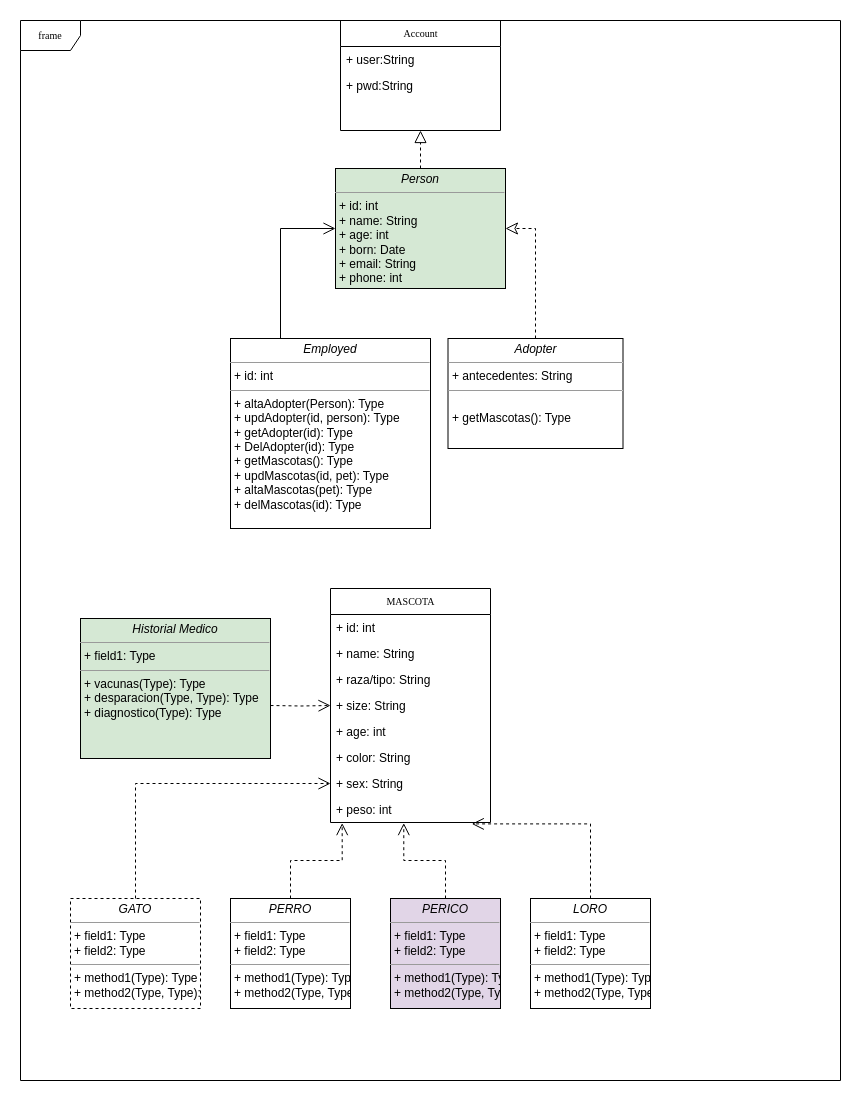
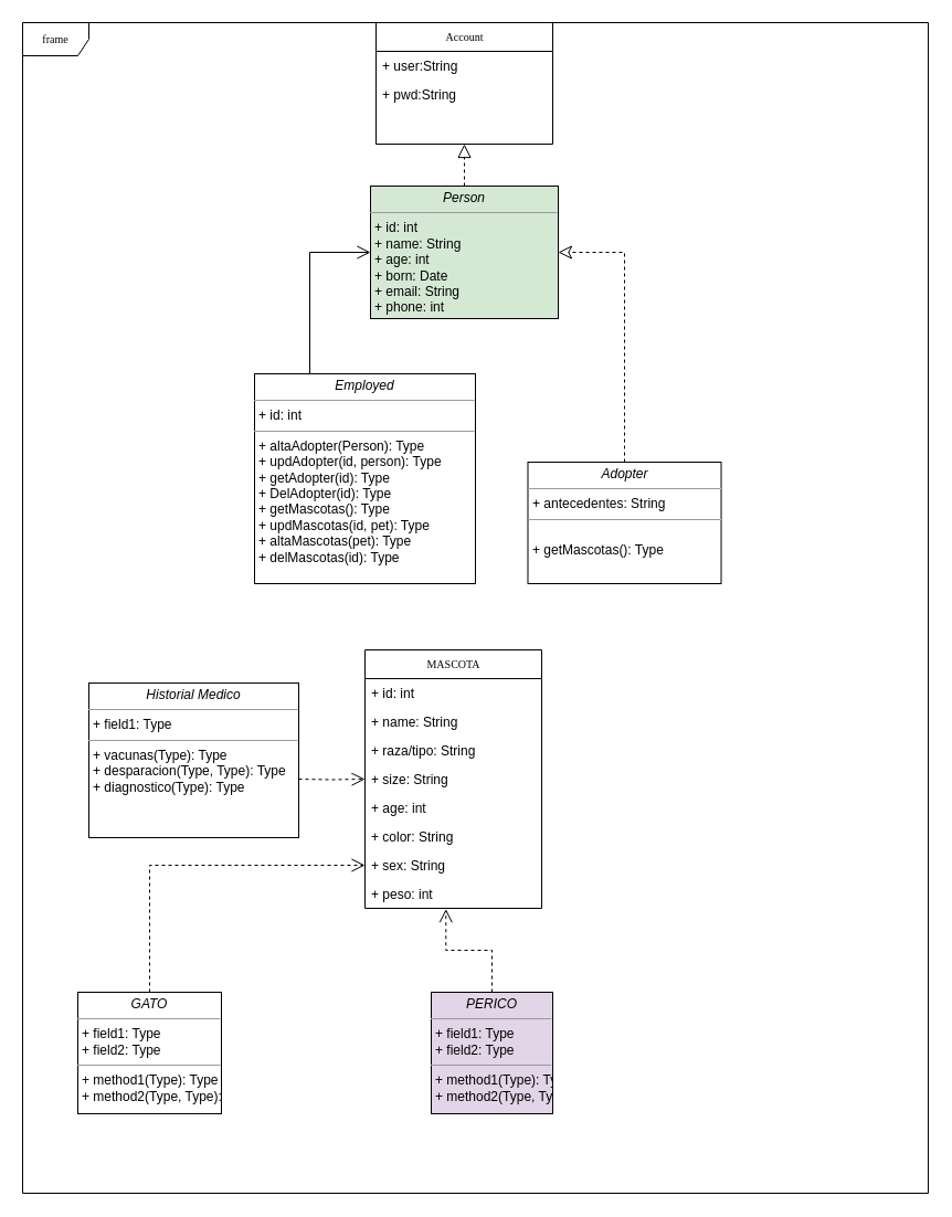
- <mxCell id="21" value="&lt;p style=&quot;margin:0px;margin-top:4px;text-align:center;&quot;&gt;&lt;i&gt;Adopter&lt;/i&gt;&lt;/p&gt;&lt;hr size=&quot;1&quot;&gt;&lt;p style=&quot;margin:0px;margin-left:4px;&quot;&gt;+ antecedentes: String&lt;br&gt;&lt;/p&gt;&lt;hr size=&quot;1&quot;&gt;&lt;p style=&quot;margin:0px;margin-left:4px;&quot;&gt;&lt;br&gt;&lt;/p&gt;&lt;p style=&quot;margin:0px;margin-left:4px;&quot;&gt;+ getMascotas(): Type&lt;/p&gt;" style="verticalAlign=top;align=left;overflow=fill;fontSize=12;fontFamily=Helvetica;html=1;rounded=0;shadow=0;comic=0;labelBackgroundColor=none;strokeWidth=1" vertex="1" parent="1"><mxGeometry x="447.5" y="338" width="175" height="110" as="geometry" /></mxCell>
+ <mxCell id="21" value="&lt;p style=&quot;margin:0px;margin-top:4px;text-align:center;&quot;&gt;&lt;i&gt;Adopter&lt;/i&gt;&lt;/p&gt;&lt;hr size=&quot;1&quot;&gt;&lt;p style=&quot;margin:0px;margin-left:4px;&quot;&gt;+ antecedentes: String&lt;br&gt;&lt;/p&gt;&lt;hr size=&quot;1&quot;&gt;&lt;p style=&quot;margin:0px;margin-left:4px;&quot;&gt;&lt;br&gt;&lt;/p&gt;&lt;p style=&quot;margin:0px;margin-left:4px;&quot;&gt;+ getMascotas(): Type&lt;/p&gt;" style="verticalAlign=top;align=left;overflow=fill;fontSize=12;fontFamily=Helvetica;html=1;rounded=0;shadow=0;comic=0;labelBackgroundColor=none;strokeWidth=1" vertex="1" parent="1"><mxGeometry x="477.5" y="418" width="175" height="110" as="geometry" /></mxCell>
- <mxCell id="24" value="&lt;p style=&quot;margin:0px;margin-top:4px;text-align:center;&quot;&gt;&lt;i&gt;Historial Medico&lt;/i&gt;&lt;/p&gt;&lt;hr size=&quot;1&quot;&gt;&lt;p style=&quot;margin:0px;margin-left:4px;&quot;&gt;+ field1: Type&lt;br&gt;&lt;/p&gt;&lt;hr size=&quot;1&quot;&gt;&lt;p style=&quot;margin:0px;margin-left:4px;&quot;&gt;+ vacunas(Type): Type&lt;br&gt;+ desparacion(Type, Type): Type&lt;/p&gt;&lt;p style=&quot;margin:0px;margin-left:4px;&quot;&gt;+ diagnostico(Type): Type&amp;nbsp;&lt;br&gt;&lt;/p&gt;" style="verticalAlign=top;align=left;overflow=fill;fontSize=12;fontFamily=Helvetica;html=1;rounded=0;shadow=0;comic=0;labelBackgroundColor=none;strokeWidth=1;fillColor=#d5e8d4;" vertex="1" parent="1"><mxGeometry x="80" y="618" width="190" height="140" as="geometry" /></mxCell>
+ <mxCell id="24" value="&lt;p style=&quot;margin:0px;margin-top:4px;text-align:center;&quot;&gt;&lt;i&gt;Historial Medico&lt;/i&gt;&lt;/p&gt;&lt;hr size=&quot;1&quot;&gt;&lt;p style=&quot;margin:0px;margin-left:4px;&quot;&gt;+ field1: Type&lt;br&gt;&lt;/p&gt;&lt;hr size=&quot;1&quot;&gt;&lt;p style=&quot;margin:0px;margin-left:4px;&quot;&gt;+ vacunas(Type): Type&lt;br&gt;+ desparacion(Type, Type): Type&lt;/p&gt;&lt;p style=&quot;margin:0px;margin-left:4px;&quot;&gt;+ diagnostico(Type): Type&amp;nbsp;&lt;br&gt;&lt;/p&gt;" style="verticalAlign=top;align=left;overflow=fill;fontSize=12;fontFamily=Helvetica;html=1;rounded=0;shadow=0;comic=0;labelBackgroundColor=none;strokeWidth=1" vertex="1" parent="1"><mxGeometry x="80" y="618" width="190" height="140" as="geometry" /></mxCell>
- <mxCell id="29" style="edgeStyle=orthogonalEdgeStyle;rounded=0;html=1;dashed=1;labelBackgroundColor=none;startFill=0;endArrow=open;endFill=0;endSize=10;fontFamily=Verdana;fontSize=10;entryX=0.883;entryY=1.054;entryDx=0;entryDy=0;entryPerimeter=0;exitX=0.5;exitY=0;exitDx=0;exitDy=0;" edge="1" parent="1" source="27" target="14"><mxGeometry relative="1" as="geometry"><Array as="points" /><mxPoint x="455" y="908" as="sourcePoint" /><mxPoint x="450.08" y="831.012" as="targetPoint" /></mxGeometry></mxCell>
- <mxCell id="15" style="edgeStyle=orthogonalEdgeStyle;rounded=0;html=1;dashed=1;labelBackgroundColor=none;startFill=0;endArrow=open;endFill=0;endSize=10;fontFamily=Verdana;fontSize=10;entryX=0.073;entryY=1.023;entryDx=0;entryDy=0;entryPerimeter=0;" parent="1" source="16" target="14" edge="1"><mxGeometry relative="1" as="geometry"><Array as="points" /><mxPoint x="765" y="603" as="targetPoint" /></mxGeometry></mxCell>
- <mxCell id="19" value="&lt;p style=&quot;margin:0px;margin-top:4px;text-align:center;&quot;&gt;&lt;i&gt;GATO&lt;/i&gt;&lt;/p&gt;&lt;hr size=&quot;1&quot;&gt;&lt;p style=&quot;margin:0px;margin-left:4px;&quot;&gt;+ field1: Type&lt;br&gt;+ field2: Type&lt;/p&gt;&lt;hr size=&quot;1&quot;&gt;&lt;p style=&quot;margin:0px;margin-left:4px;&quot;&gt;+ method1(Type): Type&lt;br&gt;+ method2(Type, Type): Type&lt;/p&gt;" style="verticalAlign=top;align=left;overflow=fill;fontSize=12;fontFamily=Helvetica;html=1;rounded=0;shadow=0;comic=0;labelBackgroundColor=none;strokeWidth=1;dashed=1;" parent="1" vertex="1"><mxGeometry x="70" y="898" width="130" height="110" as="geometry" /></mxCell>
+ <mxCell id="19" value="&lt;p style=&quot;margin:0px;margin-top:4px;text-align:center;&quot;&gt;&lt;i&gt;GATO&lt;/i&gt;&lt;/p&gt;&lt;hr size=&quot;1&quot;&gt;&lt;p style=&quot;margin:0px;margin-left:4px;&quot;&gt;+ field1: Type&lt;br&gt;+ field2: Type&lt;/p&gt;&lt;hr size=&quot;1&quot;&gt;&lt;p style=&quot;margin:0px;margin-left:4px;&quot;&gt;+ method1(Type): Type&lt;br&gt;+ method2(Type, Type): Type&lt;/p&gt;" style="verticalAlign=top;align=left;overflow=fill;fontSize=12;fontFamily=Helvetica;html=1;rounded=0;shadow=0;comic=0;labelBackgroundColor=none;strokeWidth=1" parent="1" vertex="1"><mxGeometry x="70" y="898" width="130" height="110" as="geometry" /></mxCell>
- <mxCell id="16" value="&lt;p style=&quot;margin:0px;margin-top:4px;text-align:center;&quot;&gt;&lt;i&gt;PERRO&lt;/i&gt;&lt;/p&gt;&lt;hr size=&quot;1&quot;&gt;&lt;p style=&quot;margin:0px;margin-left:4px;&quot;&gt;+ field1: Type&lt;br&gt;+ field2: Type&lt;/p&gt;&lt;hr size=&quot;1&quot;&gt;&lt;p style=&quot;margin:0px;margin-left:4px;&quot;&gt;+ method1(Type): Type&lt;br&gt;+ method2(Type, Type): Type&lt;/p&gt;" style="verticalAlign=top;align=left;overflow=fill;fontSize=12;fontFamily=Helvetica;html=1;rounded=0;shadow=0;comic=0;labelBackgroundColor=none;strokeWidth=1" parent="1" vertex="1"><mxGeometry x="230" y="898" width="120" height="110" as="geometry" /></mxCell>
- <mxCell id="27" value="&lt;p style=&quot;margin:0px;margin-top:4px;text-align:center;&quot;&gt;&lt;i&gt;LORO&lt;/i&gt;&lt;/p&gt;&lt;hr size=&quot;1&quot;&gt;&lt;p style=&quot;margin:0px;margin-left:4px;&quot;&gt;+ field1: Type&lt;br&gt;+ field2: Type&lt;/p&gt;&lt;hr size=&quot;1&quot;&gt;&lt;p style=&quot;margin:0px;margin-left:4px;&quot;&gt;+ method1(Type): Type&lt;br&gt;+ method2(Type, Type): Type&lt;/p&gt;" style="verticalAlign=top;align=left;overflow=fill;fontSize=12;fontFamily=Helvetica;html=1;rounded=0;shadow=0;comic=0;labelBackgroundColor=none;strokeWidth=1" vertex="1" parent="1"><mxGeometry x="530" y="898" width="120" height="110" as="geometry" /></mxCell>
